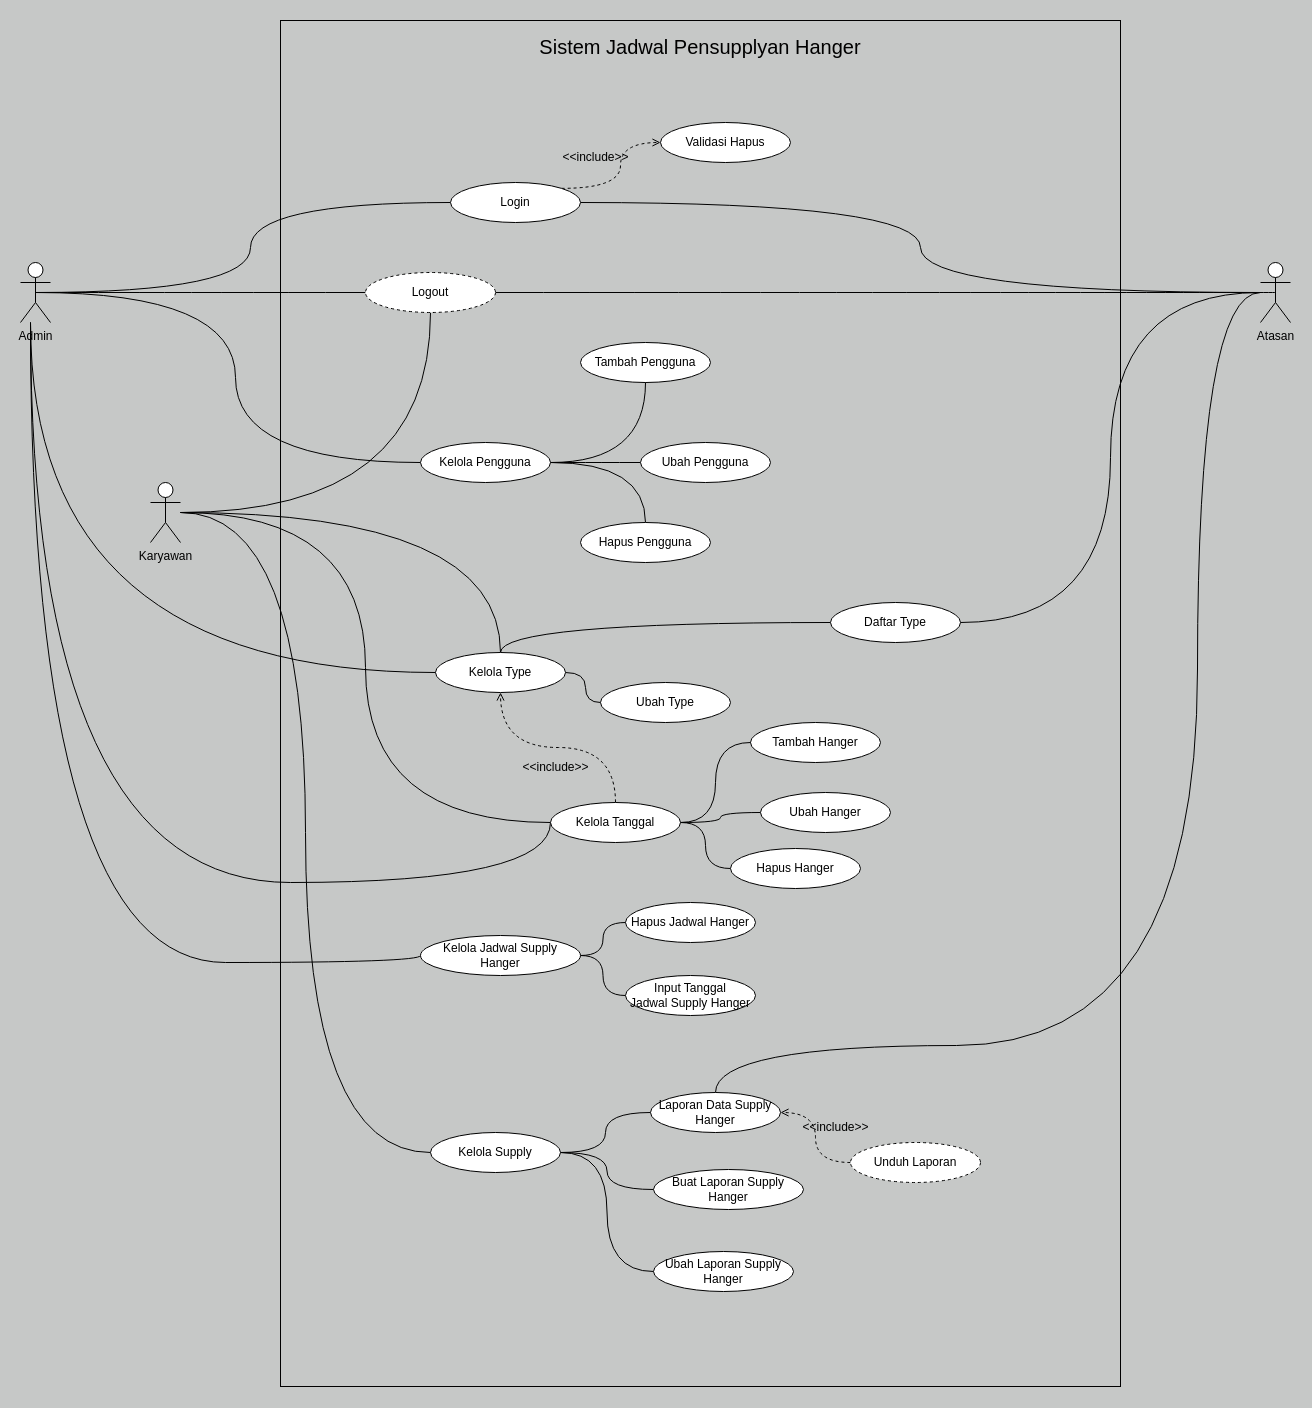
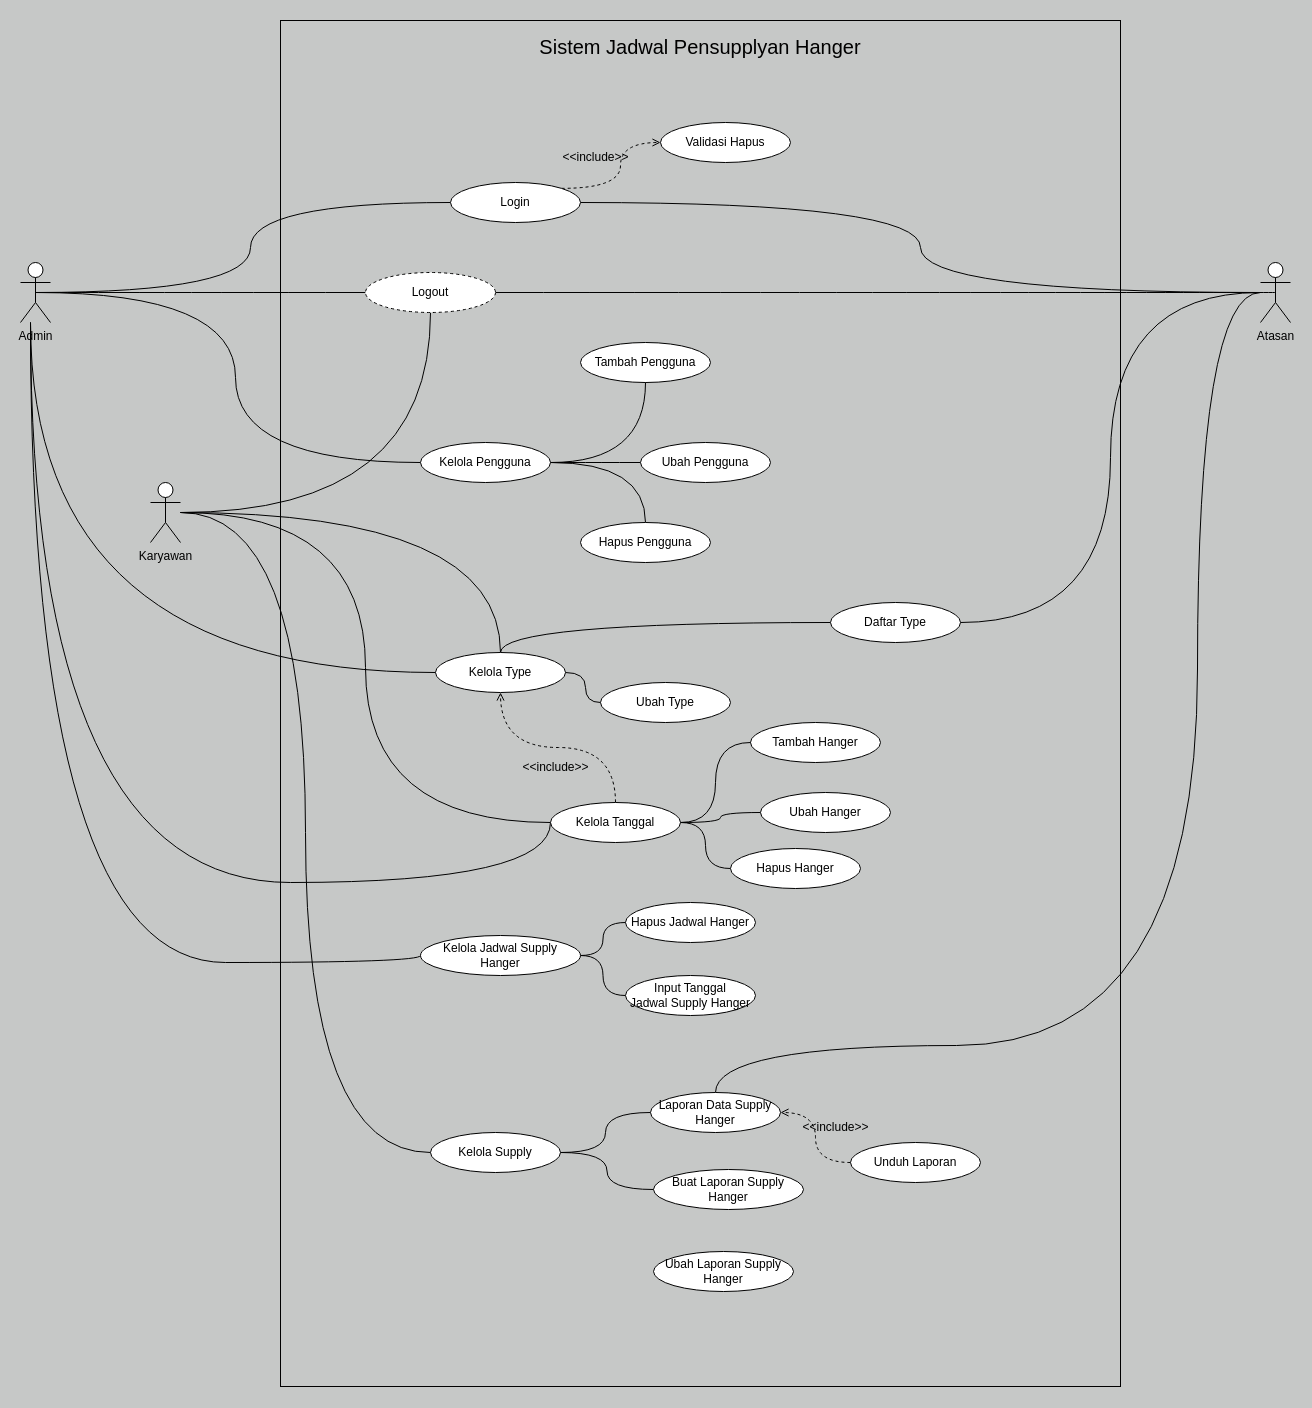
- <mxCell id="59" value="Unduh Laporan" style="ellipse;whiteSpace=wrap;html=1;rounded=0;dashed=1;" parent="1" vertex="1"><mxGeometry x="850" y="1142" width="130" height="40" as="geometry" /></mxCell>
+ <mxCell id="59" value="Unduh Laporan" style="ellipse;whiteSpace=wrap;html=1;rounded=0;" parent="1" vertex="1"><mxGeometry x="850" y="1142" width="130" height="40" as="geometry" /></mxCell>
- <mxCell id="38" style="edgeStyle=orthogonalEdgeStyle;curved=1;rounded=0;orthogonalLoop=1;jettySize=auto;html=1;entryX=0;entryY=0.5;entryDx=0;entryDy=0;endArrow=none;endFill=0;" parent="1" source="39" target="52" edge="1"><mxGeometry relative="1" as="geometry" /></mxCell>
